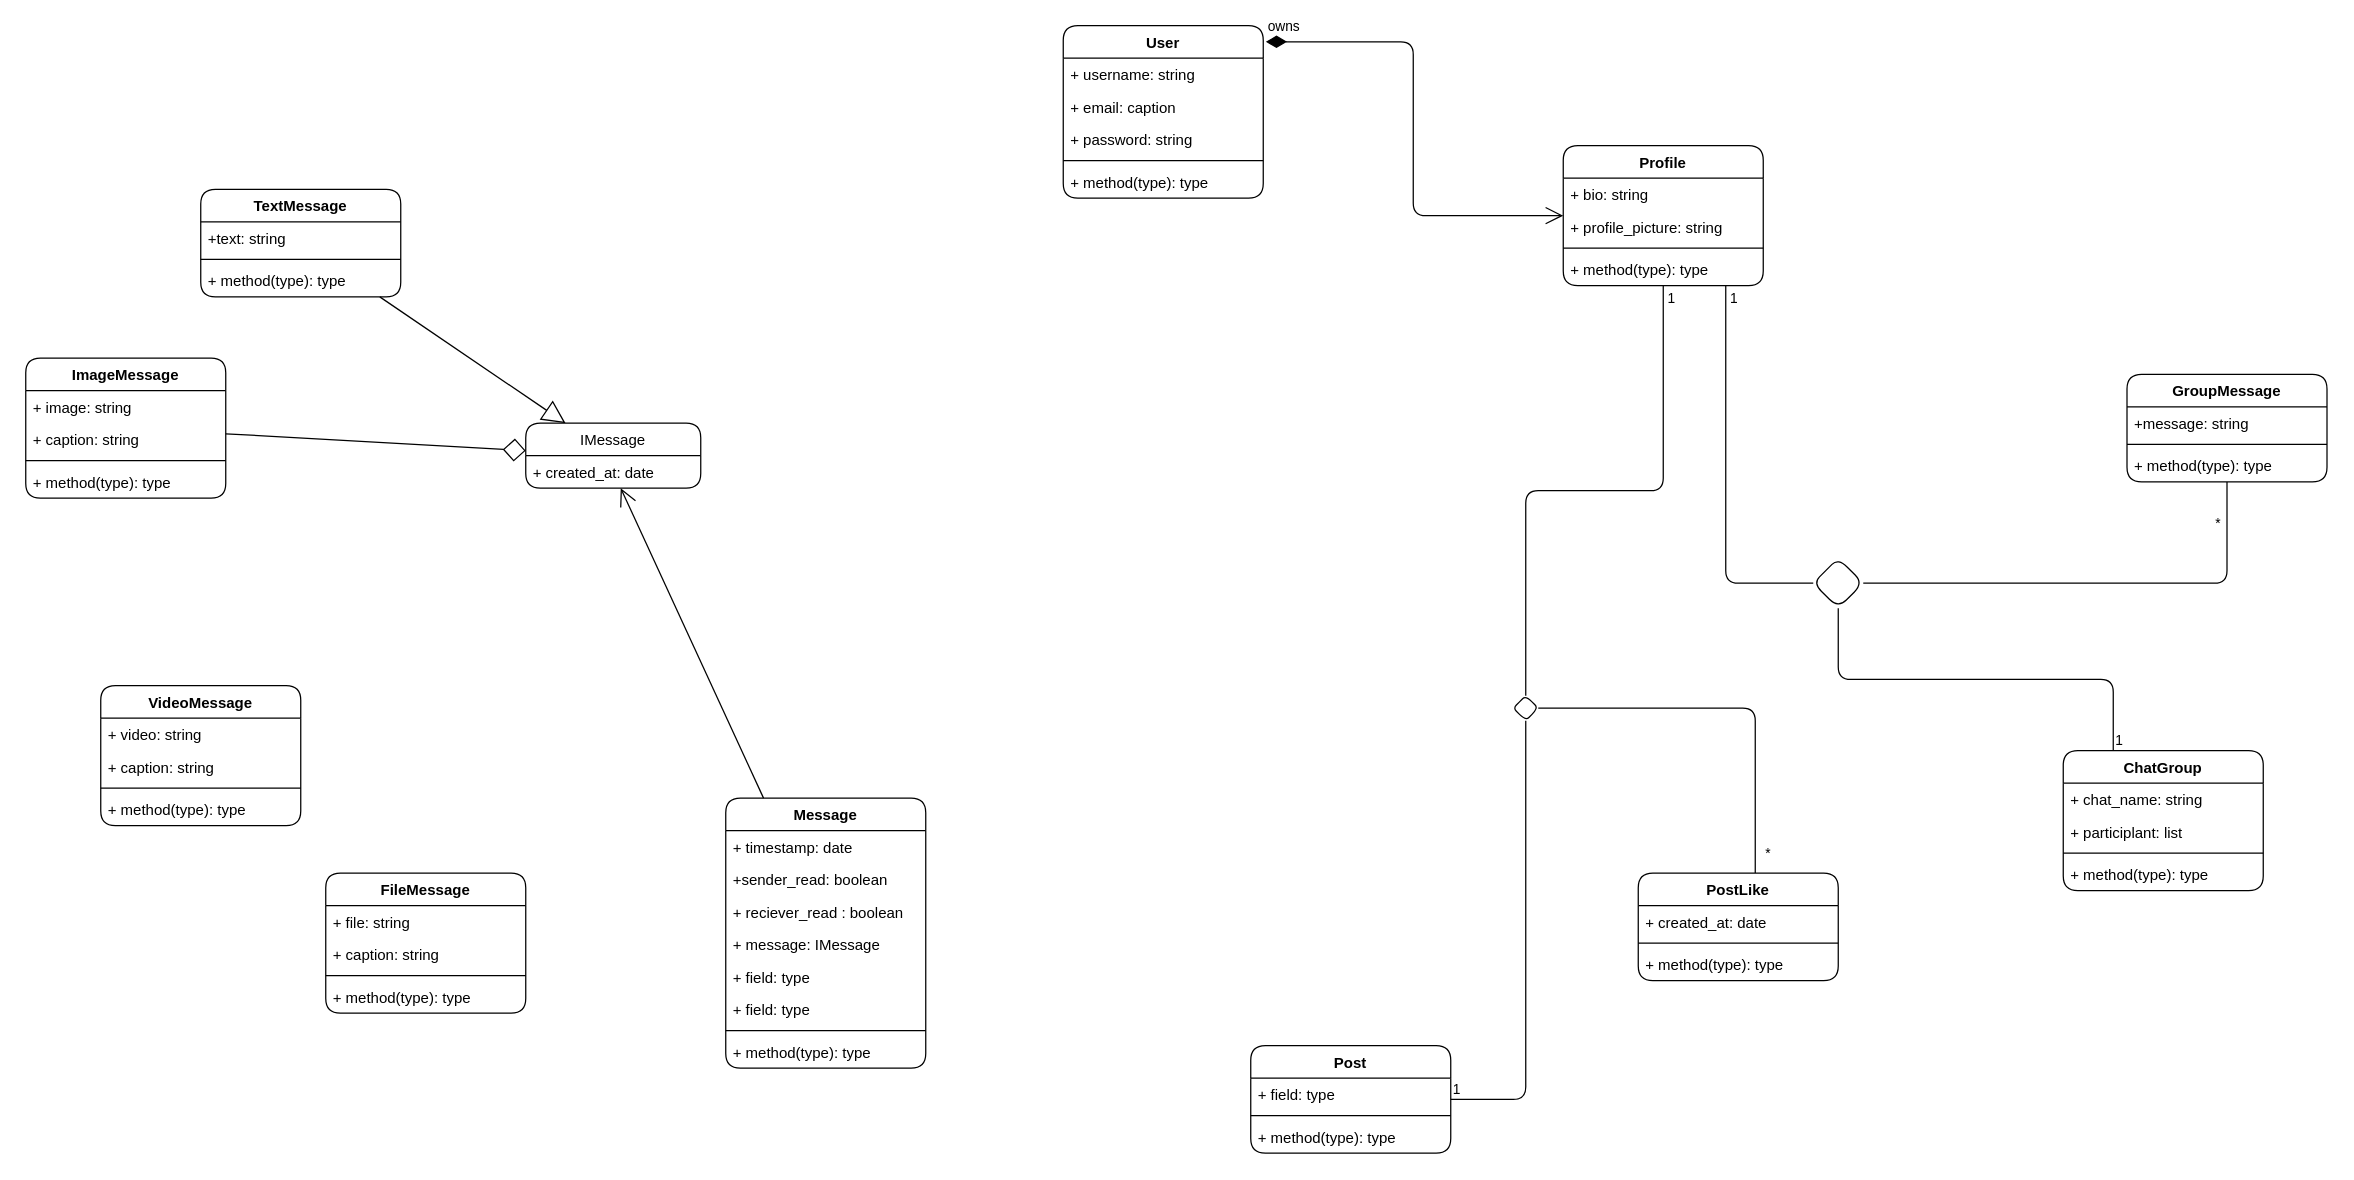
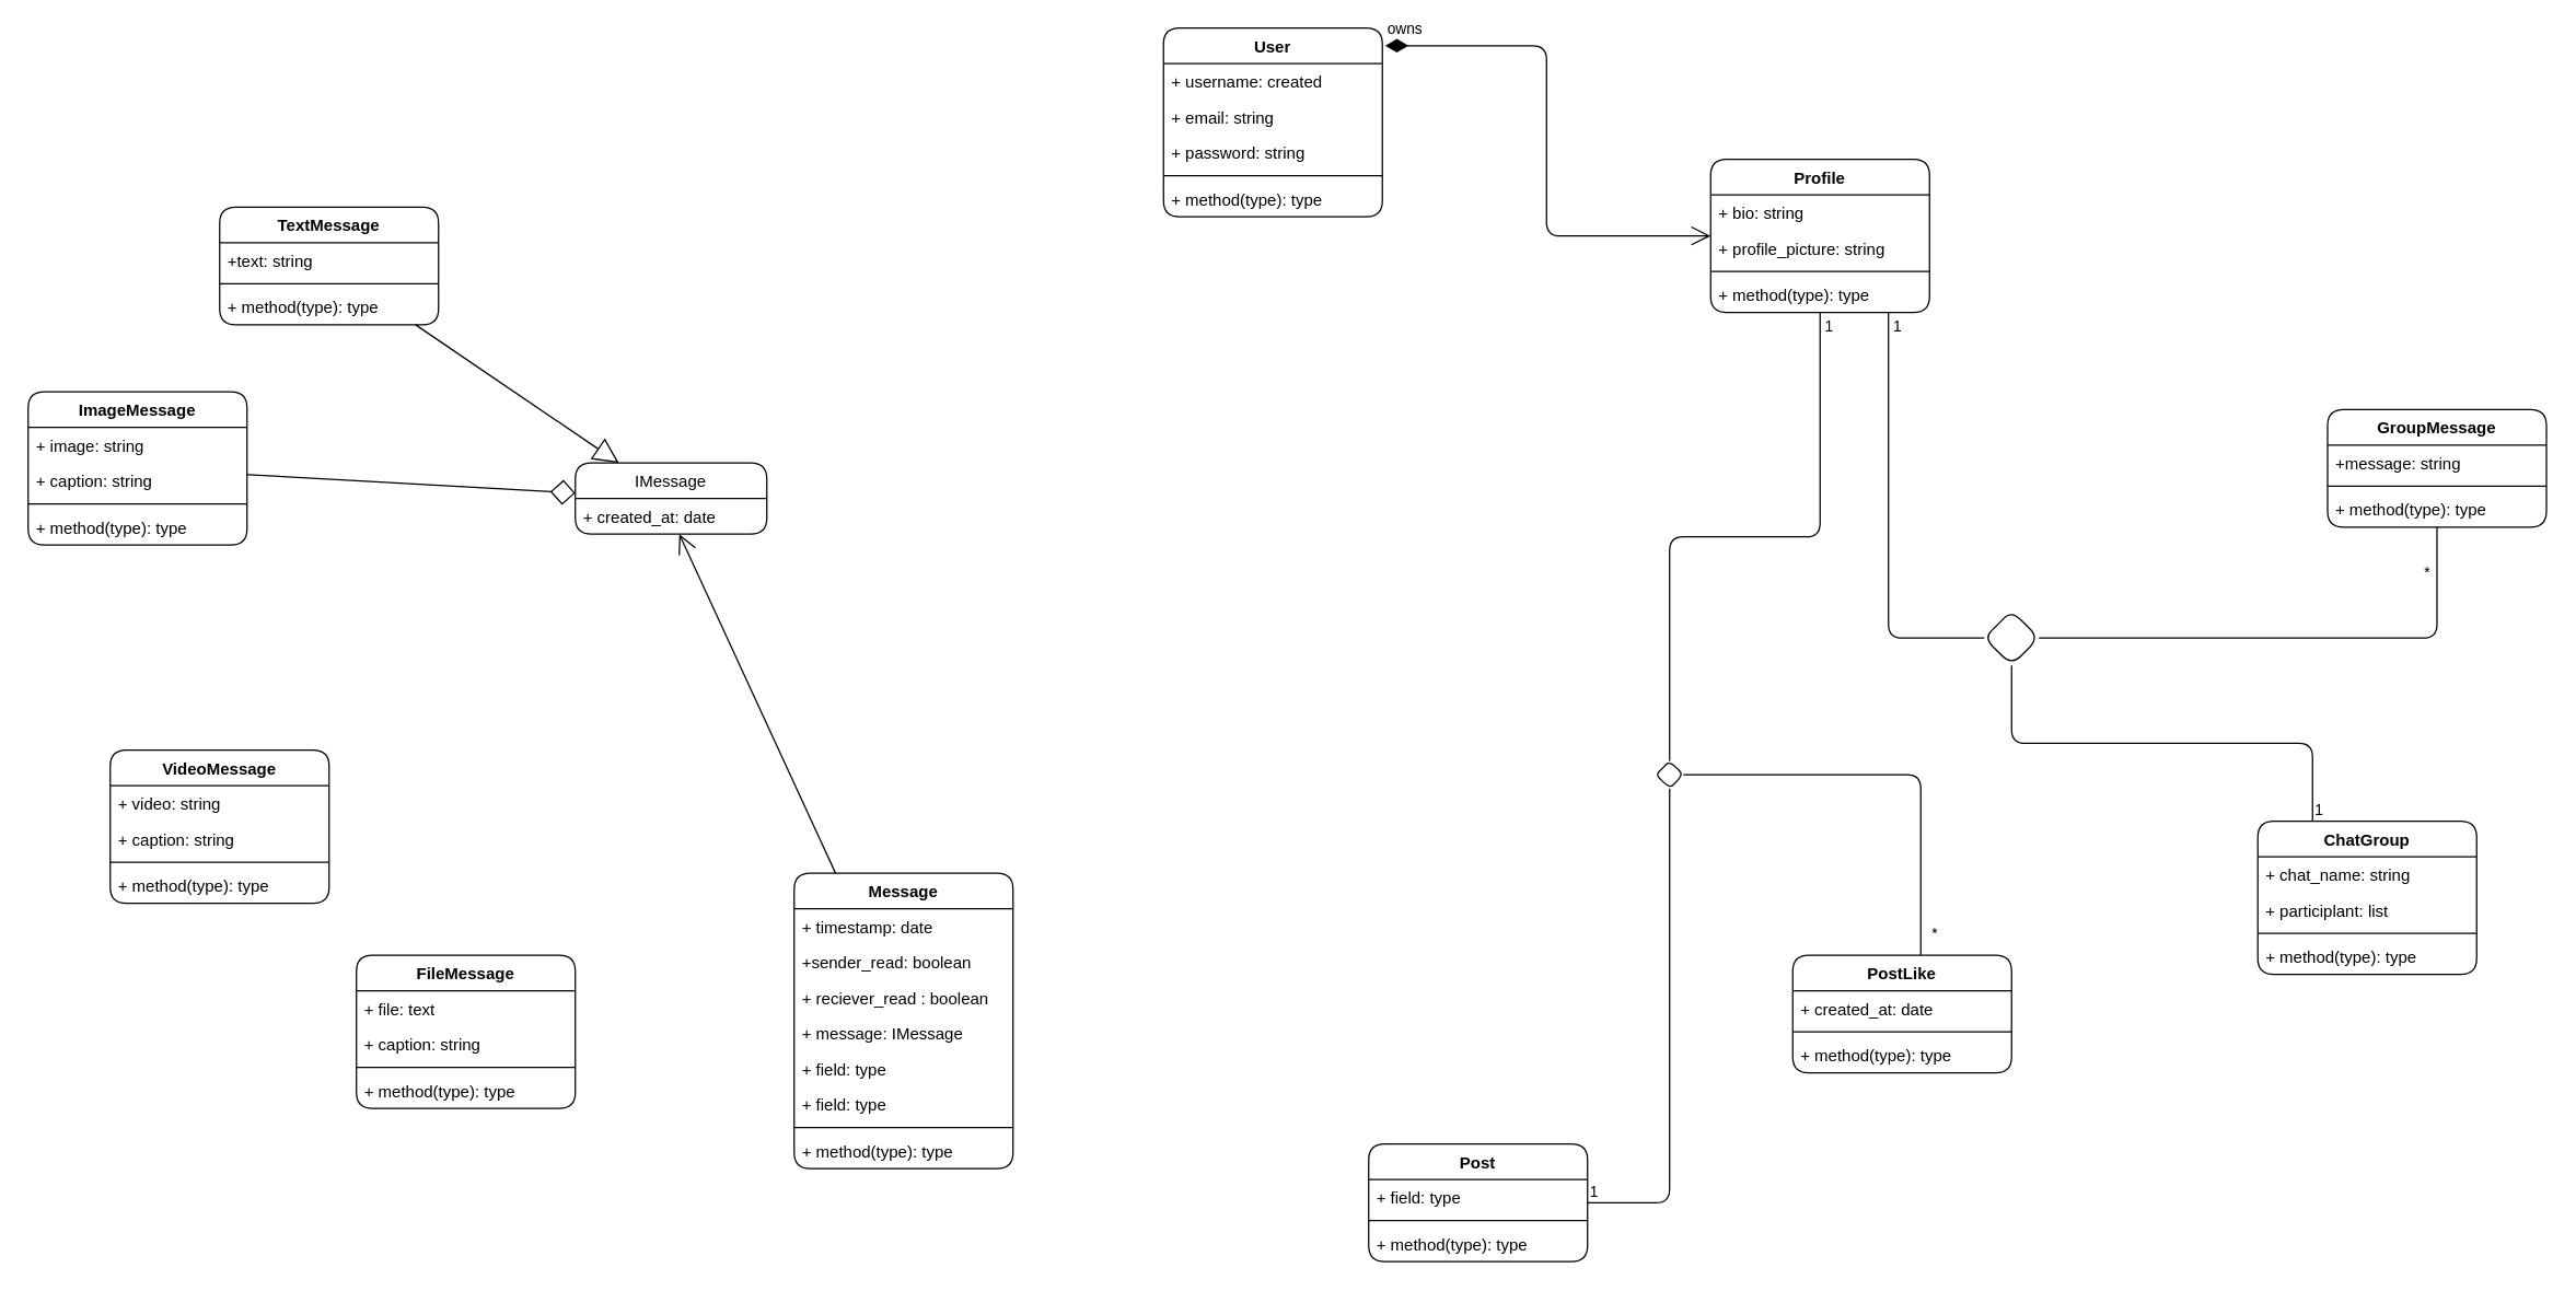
- <mxCell id="3" value="+ username: string" style="text;strokeColor=none;fillColor=none;align=left;verticalAlign=top;spacingLeft=4;spacingRight=4;overflow=hidden;rotatable=0;points=[[0,0.5],[1,0.5]];portConstraint=eastwest;rounded=1;" vertex="1" parent="2"><mxGeometry y="26" width="160" height="26" as="geometry" /></mxCell>
+ <mxCell id="3" value="+ username: created" style="text;strokeColor=none;fillColor=none;align=left;verticalAlign=top;spacingLeft=4;spacingRight=4;overflow=hidden;rotatable=0;points=[[0,0.5],[1,0.5]];portConstraint=eastwest;rounded=1;" vertex="1" parent="2"><mxGeometry y="26" width="160" height="26" as="geometry" /></mxCell>
- <mxCell id="4" value="+ email: caption" style="text;strokeColor=none;fillColor=none;align=left;verticalAlign=top;spacingLeft=4;spacingRight=4;overflow=hidden;rotatable=0;points=[[0,0.5],[1,0.5]];portConstraint=eastwest;rounded=1;" vertex="1" parent="2"><mxGeometry y="52" width="160" height="26" as="geometry" /></mxCell>
+ <mxCell id="4" value="+ email: string" style="text;strokeColor=none;fillColor=none;align=left;verticalAlign=top;spacingLeft=4;spacingRight=4;overflow=hidden;rotatable=0;points=[[0,0.5],[1,0.5]];portConstraint=eastwest;rounded=1;" vertex="1" parent="2"><mxGeometry y="52" width="160" height="26" as="geometry" /></mxCell>
- <mxCell id="31" value="+ file: string" style="text;strokeColor=none;fillColor=none;align=left;verticalAlign=top;spacingLeft=4;spacingRight=4;overflow=hidden;rotatable=0;points=[[0,0.5],[1,0.5]];portConstraint=eastwest;rounded=1;" vertex="1" parent="30"><mxGeometry y="26" width="160" height="26" as="geometry" /></mxCell>
+ <mxCell id="31" value="+ file: text" style="text;strokeColor=none;fillColor=none;align=left;verticalAlign=top;spacingLeft=4;spacingRight=4;overflow=hidden;rotatable=0;points=[[0,0.5],[1,0.5]];portConstraint=eastwest;rounded=1;" vertex="1" parent="30"><mxGeometry y="26" width="160" height="26" as="geometry" /></mxCell>
